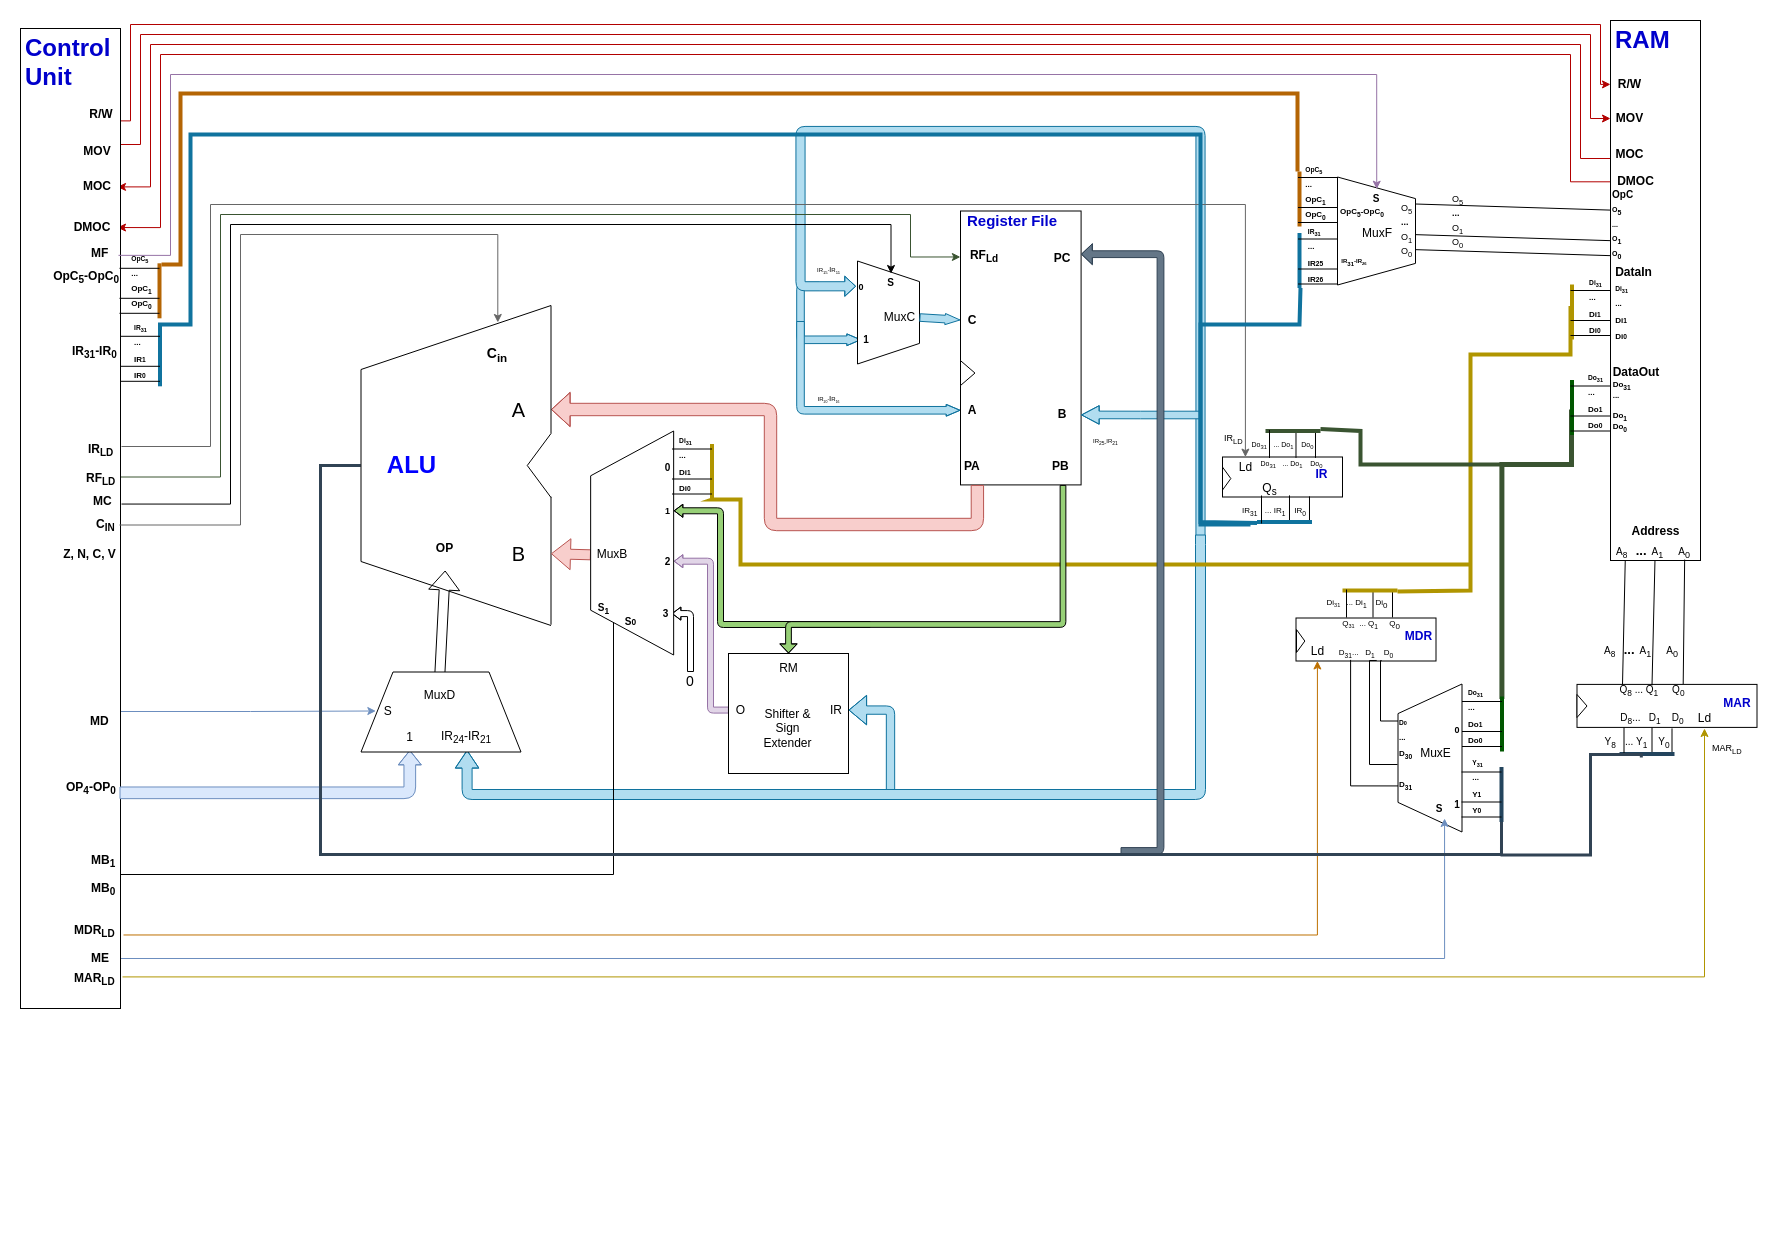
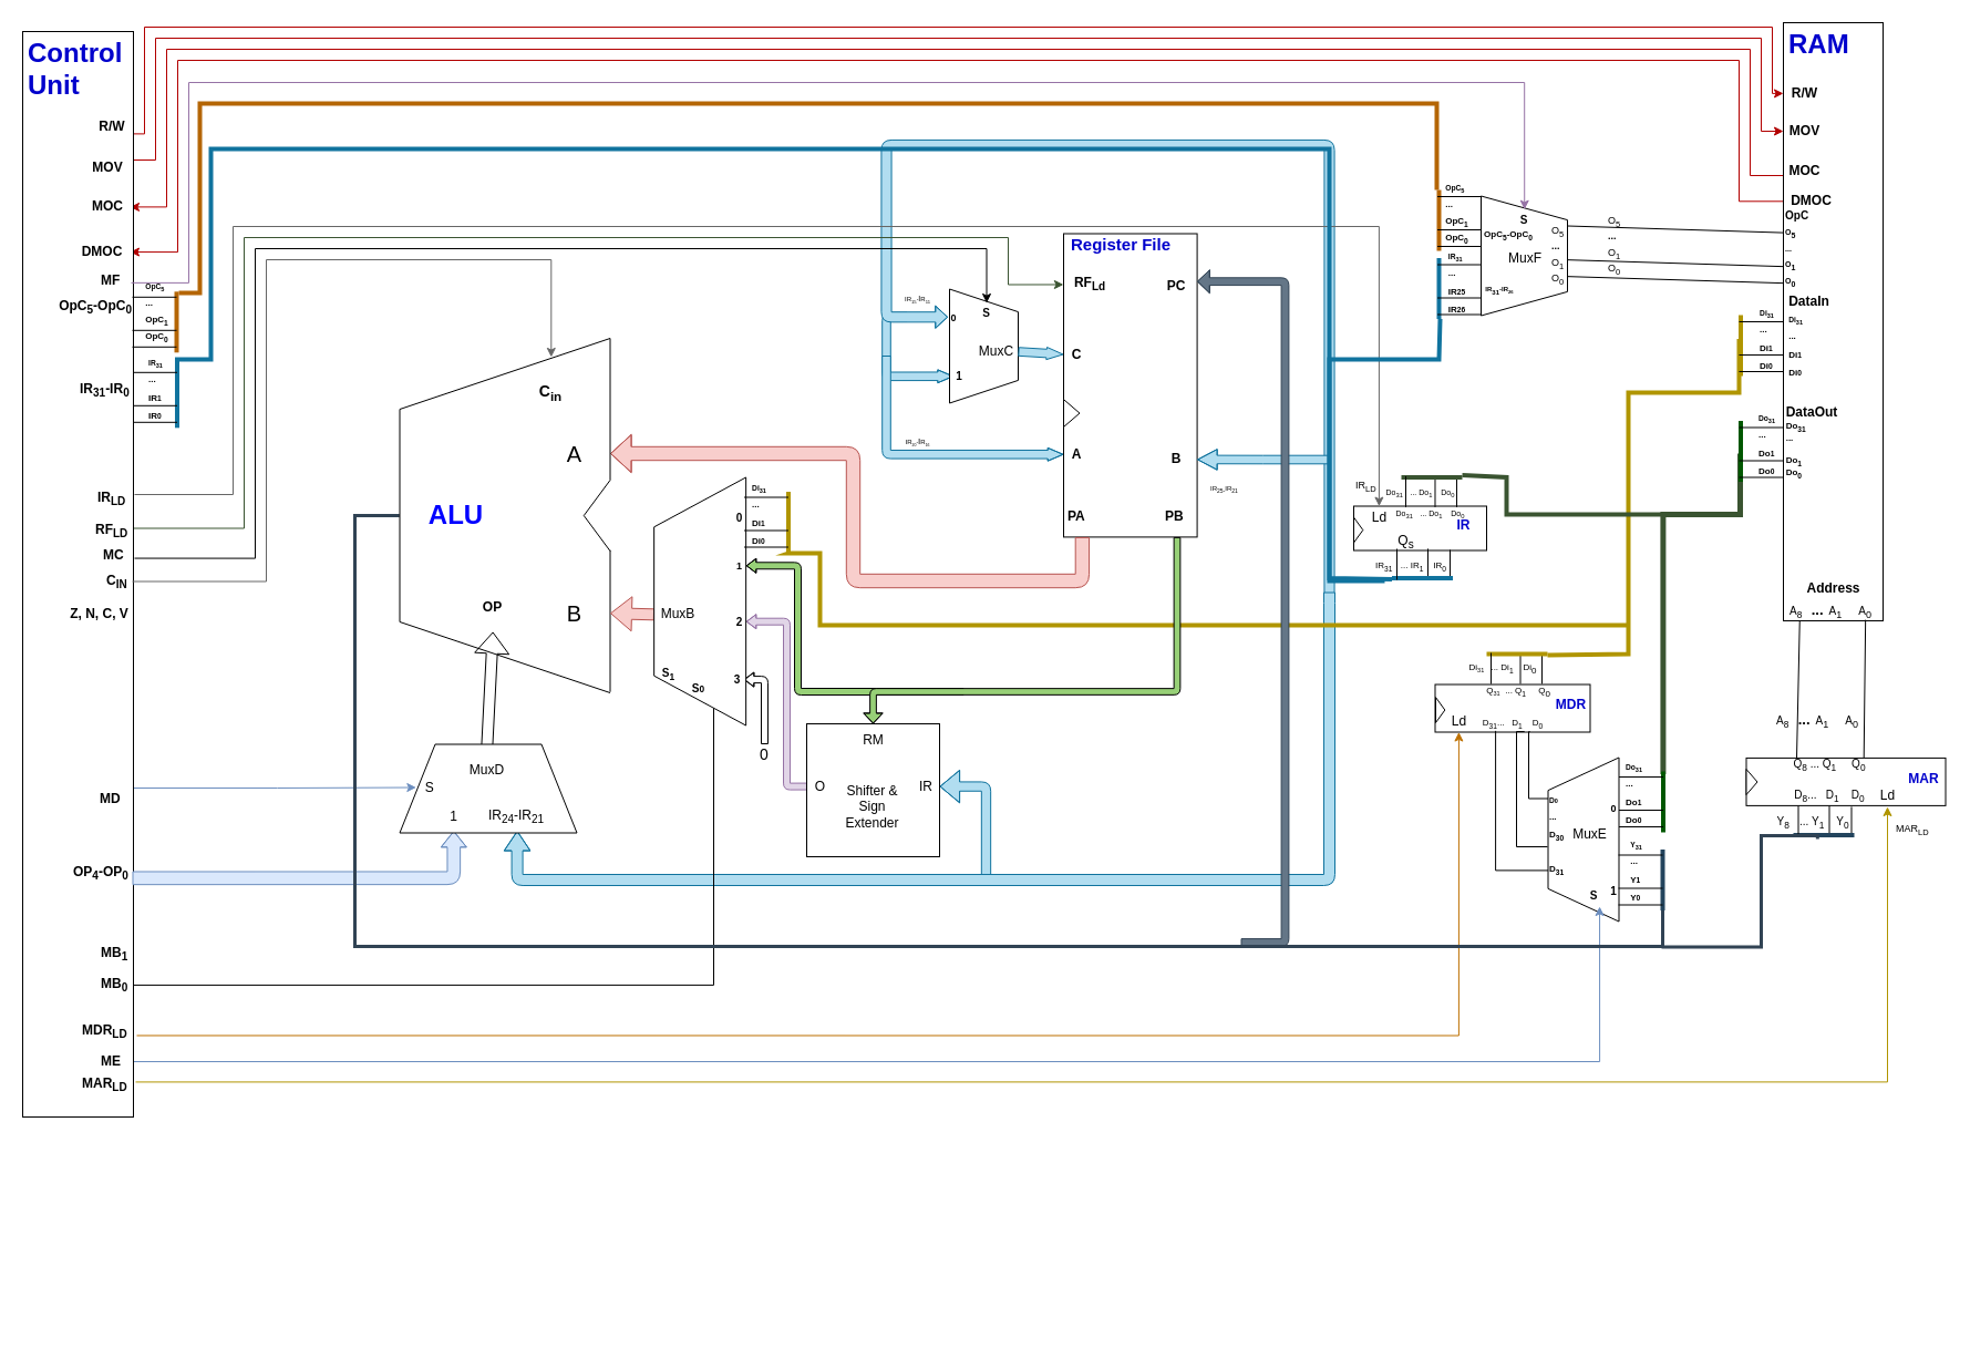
- <mxCell id="200" value="" style="endArrow=none;html=1;exitX=0.5;exitY=0;exitDx=0;exitDy=0;" edge="1" parent="1" source="37" target="126"><mxGeometry width="50" height="50" relative="1" as="geometry"><mxPoint x="1631.429" y="693.952" as="sourcePoint" /><mxPoint x="1660.018" y="570" as="targetPoint" /></mxGeometry></mxCell>
- <mxCell id="11" value="" style="endArrow=classic;html=1;entryX=0.5;entryY=1;entryDx=0;entryDy=0;exitX=0.5;exitY=0;exitDx=0;exitDy=0;rounded=0;edgeStyle=orthogonalEdgeStyle;" parent="1" source="100" target="188" edge="1"><mxGeometry width="50" height="50" relative="1" as="geometry"><mxPoint x="130" y="540" as="sourcePoint" /><mxPoint x="1042.5" y="500" as="targetPoint" /><Array as="points"><mxPoint x="120" y="874" /><mxPoint x="613" y="874" /><mxPoint x="613" y="617" /></Array></mxGeometry></mxCell>
+ <mxCell id="12" value="" style="endArrow=classic;html=1;entryX=0.5;entryY=1;entryDx=0;entryDy=0;exitX=1;exitY=0.5;exitDx=0;exitDy=0;rounded=0;edgeStyle=orthogonalEdgeStyle;" parent="1" source="101" target="191" edge="1"><mxGeometry width="50" height="50" relative="1" as="geometry"><mxPoint x="644" y="610" as="sourcePoint" /><mxPoint x="1070" y="503.5" as="targetPoint" /><Array as="points"><mxPoint x="644" y="888" /><mxPoint x="644" y="631" /></Array></mxGeometry></mxCell>
